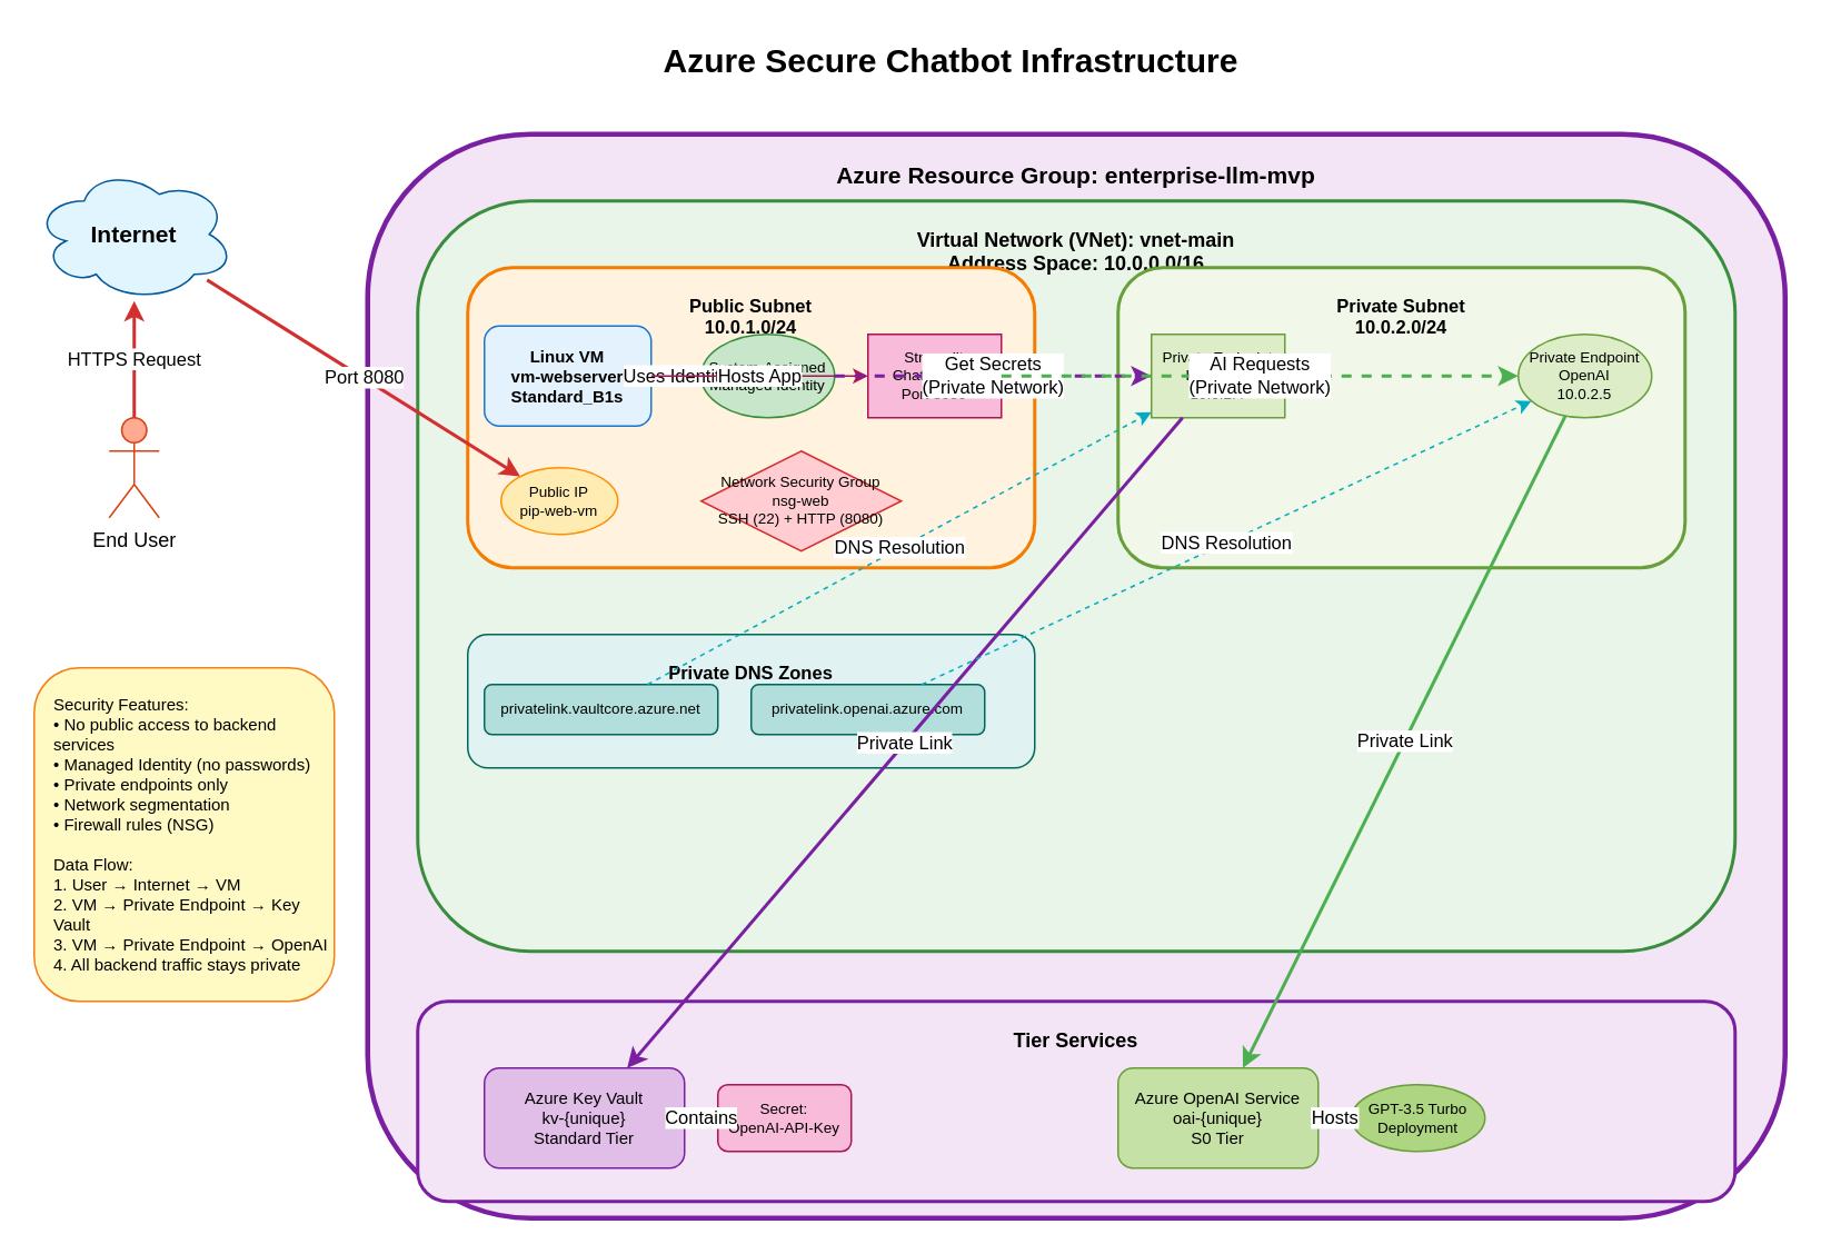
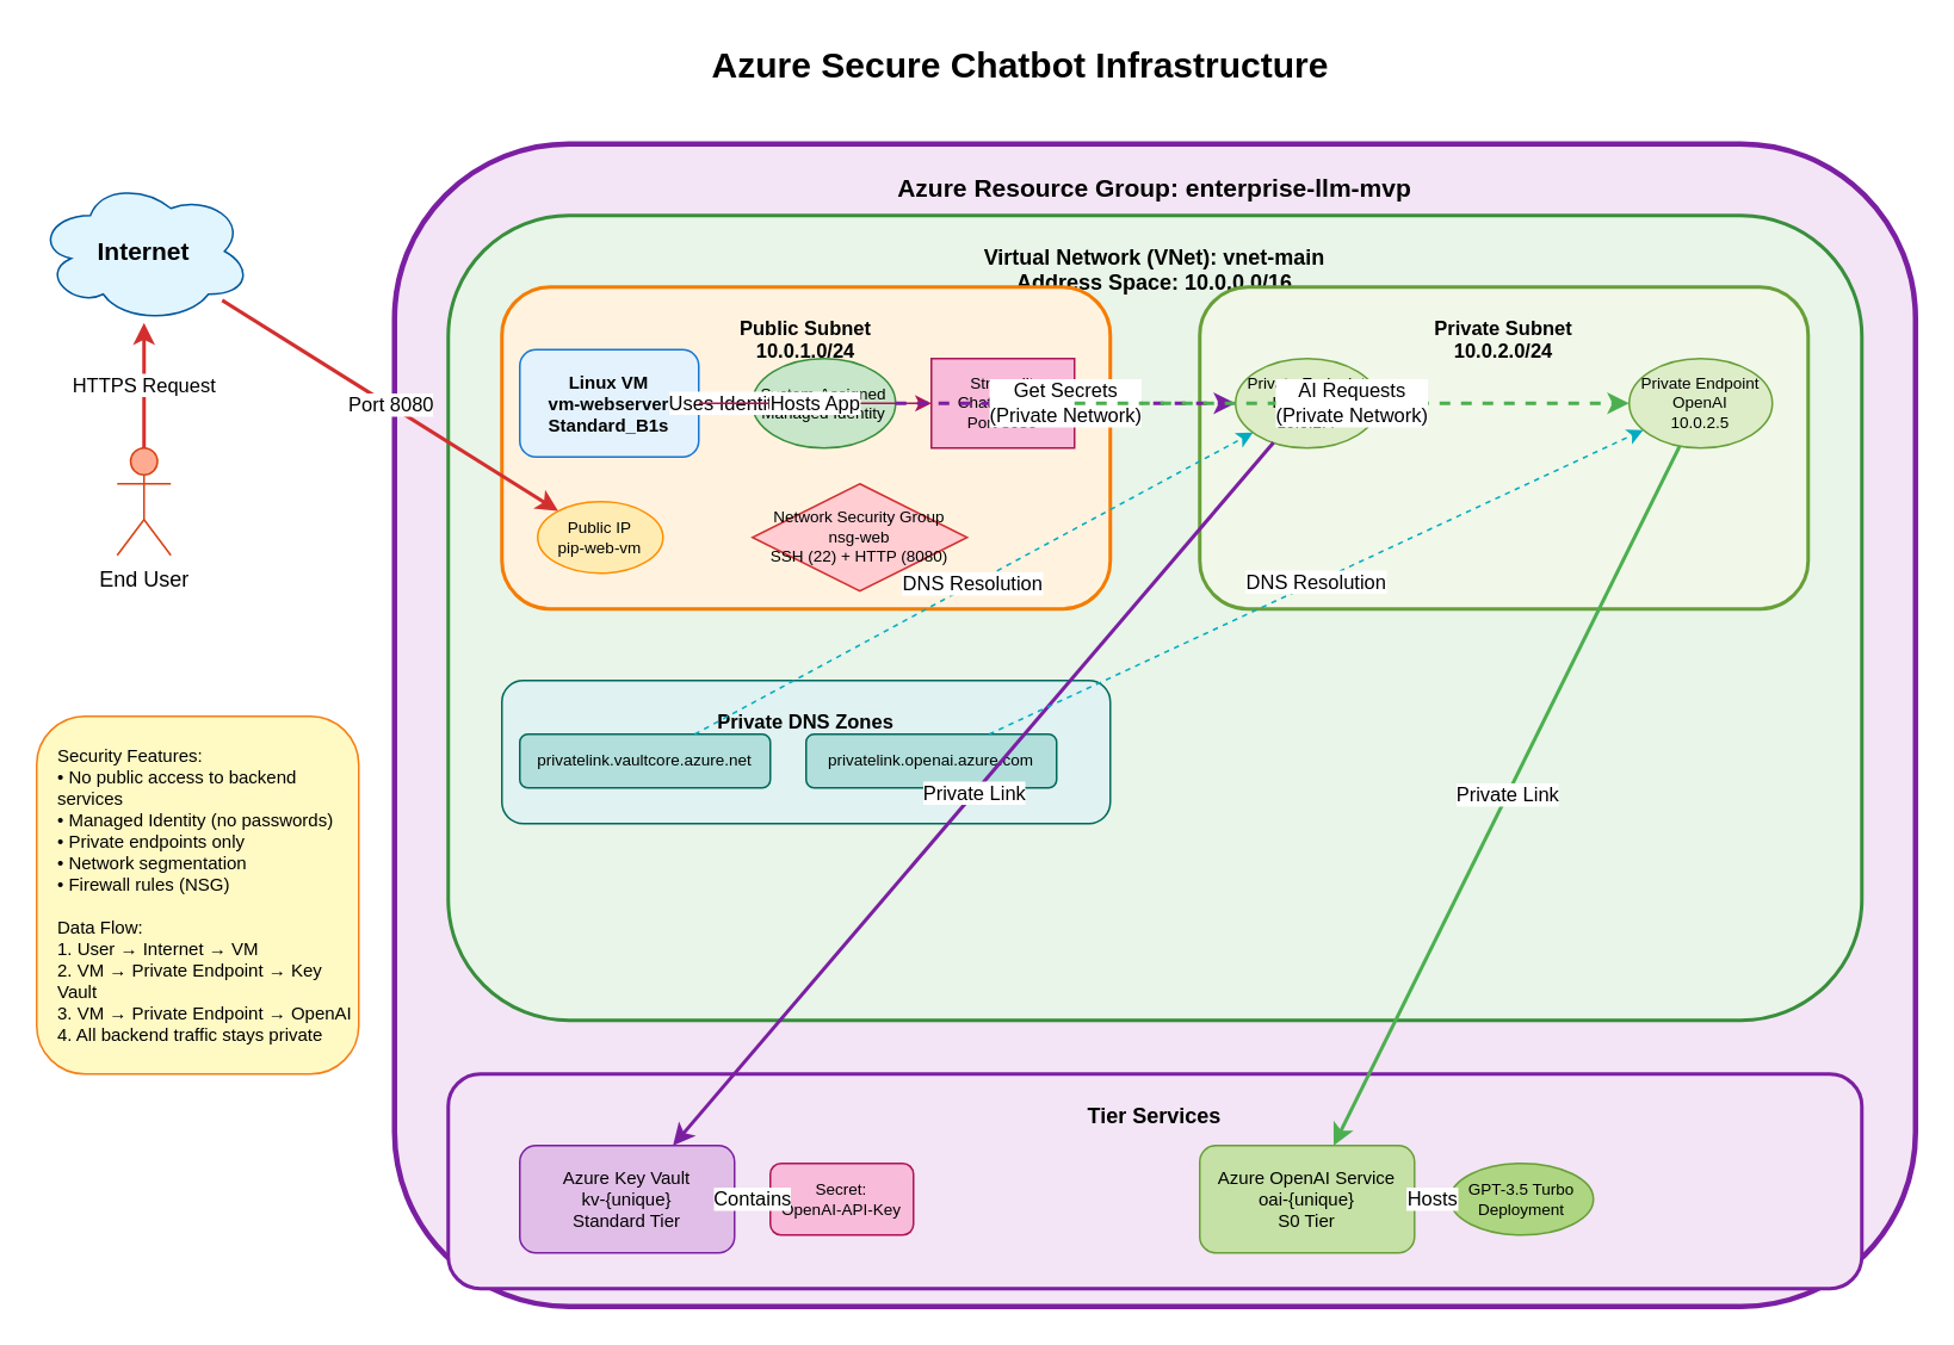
- <mxCell id="14" value="Private Endpoint&#10;Key Vault&#10;10.0.2.4" style="whiteSpace=wrap;html=1;fillColor=#dcedc8;strokeColor=#689f38;fontSize=9;rounded=0;" vertex="1" parent="1"><mxGeometry x="690" y="200" width="80" height="50" as="geometry" /></mxCell>
+ <mxCell id="14" value="Private Endpoint&#10;Key Vault&#10;10.0.2.4" style="ellipse;whiteSpace=wrap;html=1;fillColor=#dcedc8;strokeColor=#689f38;fontSize=9;" vertex="1" parent="1"><mxGeometry x="690" y="200" width="80" height="50" as="geometry" /></mxCell>
